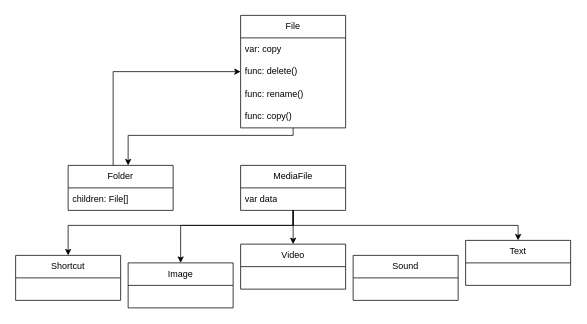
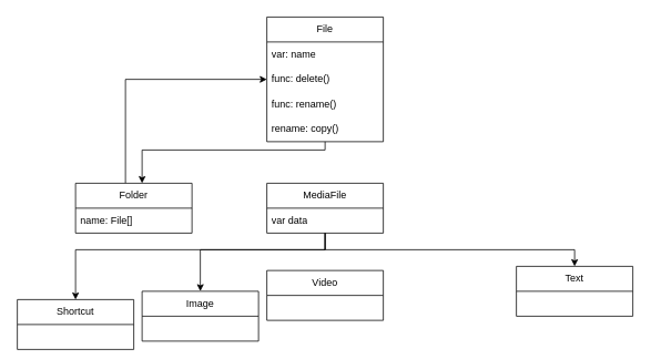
- <mxCell id="4" value="var:&amp;nbsp;copy" style="text;strokeColor=none;fillColor=none;align=left;verticalAlign=middle;spacingLeft=4;spacingRight=4;overflow=hidden;points=[[0,0.5],[1,0.5]];portConstraint=eastwest;rotatable=0;whiteSpace=wrap;html=1;" vertex="1" parent="3"><mxGeometry y="30" width="140" height="30" as="geometry" /></mxCell>
+ <mxCell id="4" value="var:&amp;nbsp;name" style="text;strokeColor=none;fillColor=none;align=left;verticalAlign=middle;spacingLeft=4;spacingRight=4;overflow=hidden;points=[[0,0.5],[1,0.5]];portConstraint=eastwest;rotatable=0;whiteSpace=wrap;html=1;" vertex="1" parent="3"><mxGeometry y="30" width="140" height="30" as="geometry" /></mxCell>
- <mxCell id="7" value="func: copy()" style="text;strokeColor=none;fillColor=none;align=left;verticalAlign=middle;spacingLeft=4;spacingRight=4;overflow=hidden;points=[[0,0.5],[1,0.5]];portConstraint=eastwest;rotatable=0;whiteSpace=wrap;html=1;" vertex="1" parent="3"><mxGeometry y="120" width="140" height="30" as="geometry" /></mxCell>
+ <mxCell id="7" value="rename: copy()" style="text;strokeColor=none;fillColor=none;align=left;verticalAlign=middle;spacingLeft=4;spacingRight=4;overflow=hidden;points=[[0,0.5],[1,0.5]];portConstraint=eastwest;rotatable=0;whiteSpace=wrap;html=1;" vertex="1" parent="3"><mxGeometry y="120" width="140" height="30" as="geometry" /></mxCell>
- <mxCell id="10" value="children: File[]" style="text;strokeColor=none;fillColor=none;align=left;verticalAlign=middle;spacingLeft=4;spacingRight=4;overflow=hidden;points=[[0,0.5],[1,0.5]];portConstraint=eastwest;rotatable=0;whiteSpace=wrap;html=1;" vertex="1" parent="9"><mxGeometry y="30" width="140" height="30" as="geometry" /></mxCell>
+ <mxCell id="10" value="name: File[]" style="text;strokeColor=none;fillColor=none;align=left;verticalAlign=middle;spacingLeft=4;spacingRight=4;overflow=hidden;points=[[0,0.5],[1,0.5]];portConstraint=eastwest;rotatable=0;whiteSpace=wrap;html=1;" vertex="1" parent="9"><mxGeometry y="30" width="140" height="30" as="geometry" /></mxCell>
- <mxCell id="14" style="edgeStyle=orthogonalEdgeStyle;rounded=0;orthogonalLoop=1;jettySize=auto;html=1;" edge="1" parent="1" source="18" target="13"><mxGeometry relative="1" as="geometry" /></mxCell>
- <mxCell id="21" value="Shortcut" style="swimlane;fontStyle=0;childLayout=stackLayout;horizontal=1;startSize=30;horizontalStack=0;resizeParent=1;resizeParentMax=0;resizeLast=0;collapsible=1;marginBottom=0;whiteSpace=wrap;html=1;" vertex="1" parent="1"><mxGeometry x="20" y="340" width="140" height="60" as="geometry" /></mxCell>
+ <mxCell id="21" value="Shortcut" style="swimlane;fontStyle=0;childLayout=stackLayout;horizontal=1;startSize=30;horizontalStack=0;resizeParent=1;resizeParentMax=0;resizeLast=0;collapsible=1;marginBottom=0;whiteSpace=wrap;html=1;" vertex="1" parent="1"><mxGeometry x="20" y="360" width="140" height="60" as="geometry" /></mxCell>
- <mxCell id="11" value="Sound" style="swimlane;fontStyle=0;childLayout=stackLayout;horizontal=1;startSize=30;horizontalStack=0;resizeParent=1;resizeParentMax=0;resizeLast=0;collapsible=1;marginBottom=0;whiteSpace=wrap;html=1;" vertex="1" parent="1"><mxGeometry x="470" y="340" width="140" height="60" as="geometry" /></mxCell>
